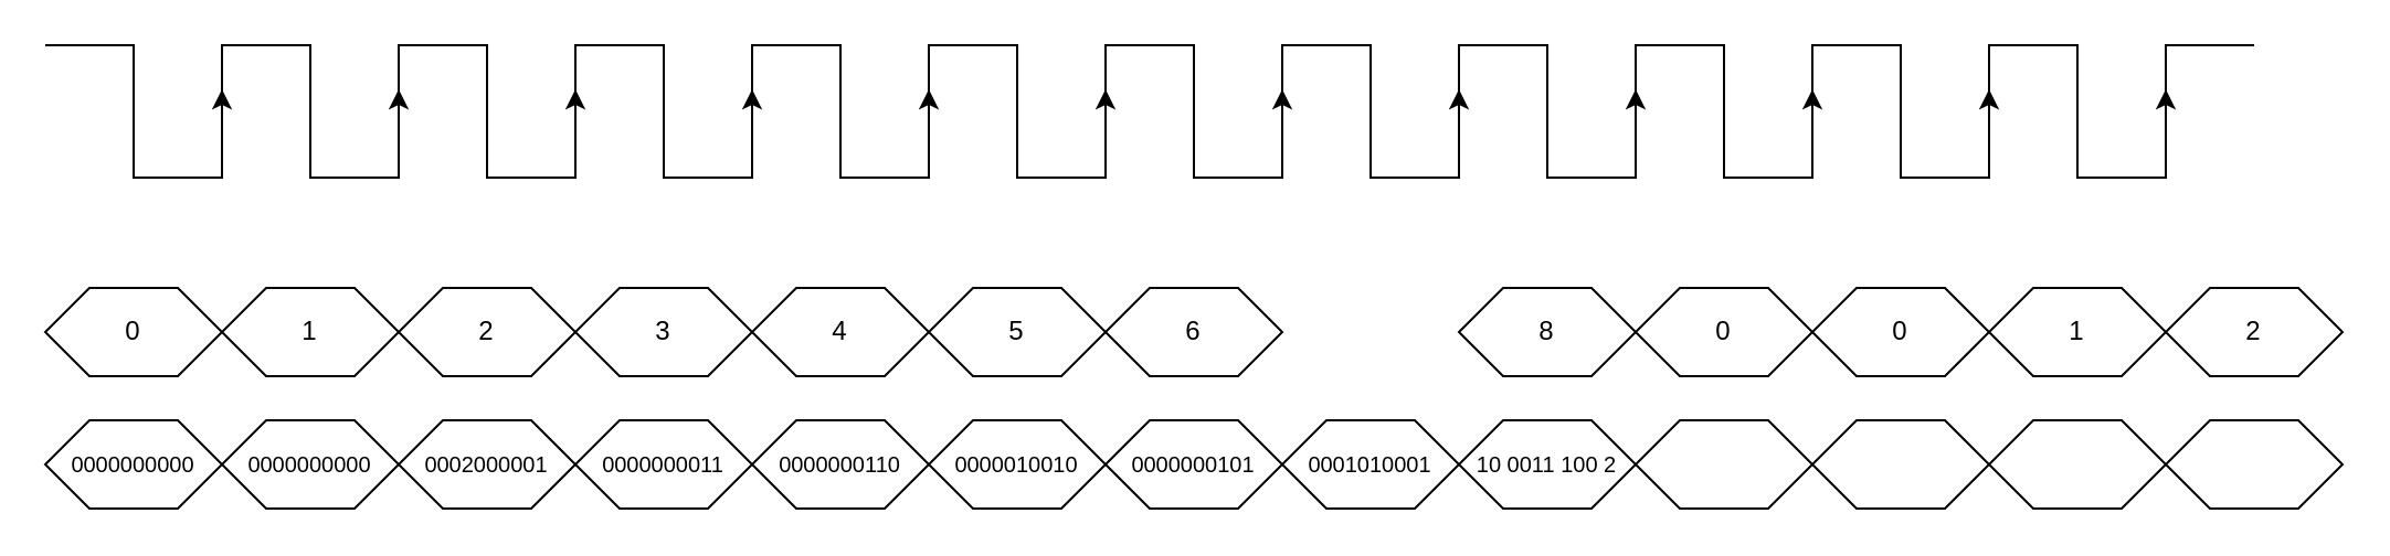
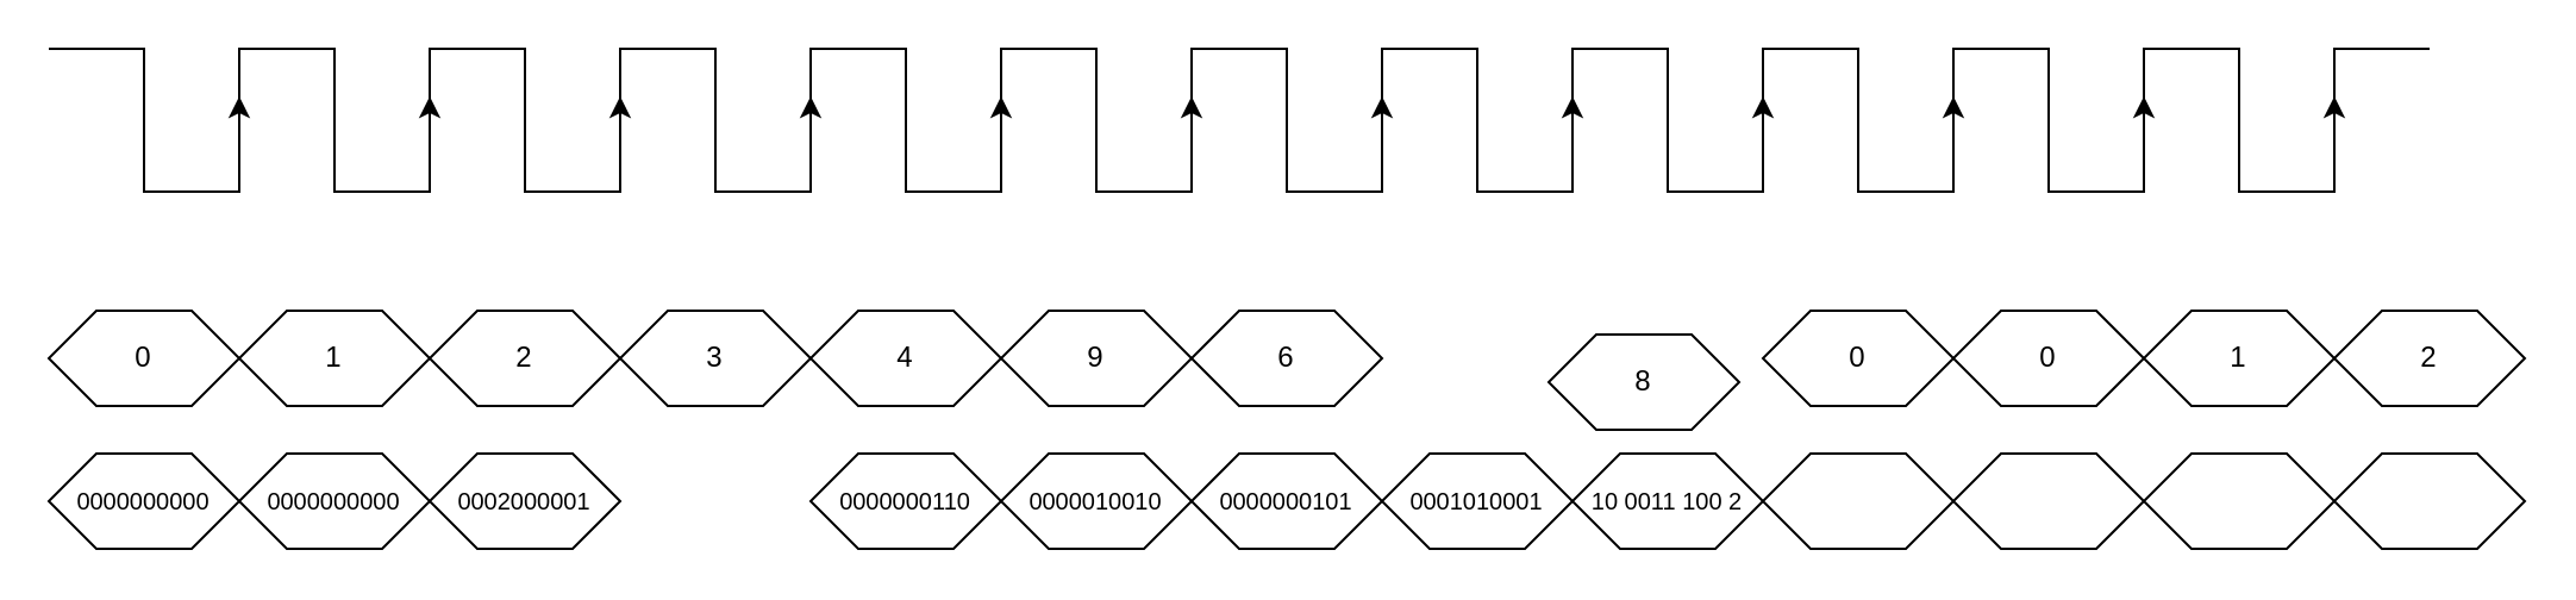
- <mxCell id="42" value="5" style="shape=hexagon;perimeter=hexagonPerimeter2;whiteSpace=wrap;html=1;fixedSize=1;" vertex="1" parent="1"><mxGeometry x="420" y="130" width="80" height="40" as="geometry" /></mxCell>
+ <mxCell id="42" value="9" style="shape=hexagon;perimeter=hexagonPerimeter2;whiteSpace=wrap;html=1;fixedSize=1;" vertex="1" parent="1"><mxGeometry x="420" y="130" width="80" height="40" as="geometry" /></mxCell>
- <mxCell id="44" value="8" style="shape=hexagon;perimeter=hexagonPerimeter2;whiteSpace=wrap;html=1;fixedSize=1;" vertex="1" parent="1"><mxGeometry x="660" y="130" width="80" height="40" as="geometry" /></mxCell>
+ <mxCell id="44" value="8" style="shape=hexagon;perimeter=hexagonPerimeter2;whiteSpace=wrap;html=1;fixedSize=1;" vertex="1" parent="1"><mxGeometry x="650" y="140" width="80" height="40" as="geometry" /></mxCell>
- <mxCell id="53" value="&lt;span style=&quot;font-size: 10px&quot;&gt;0000000011&lt;/span&gt;" style="shape=hexagon;perimeter=hexagonPerimeter2;whiteSpace=wrap;html=1;fixedSize=1;" vertex="1" parent="1"><mxGeometry x="260" y="190" width="80" height="40" as="geometry" /></mxCell>
